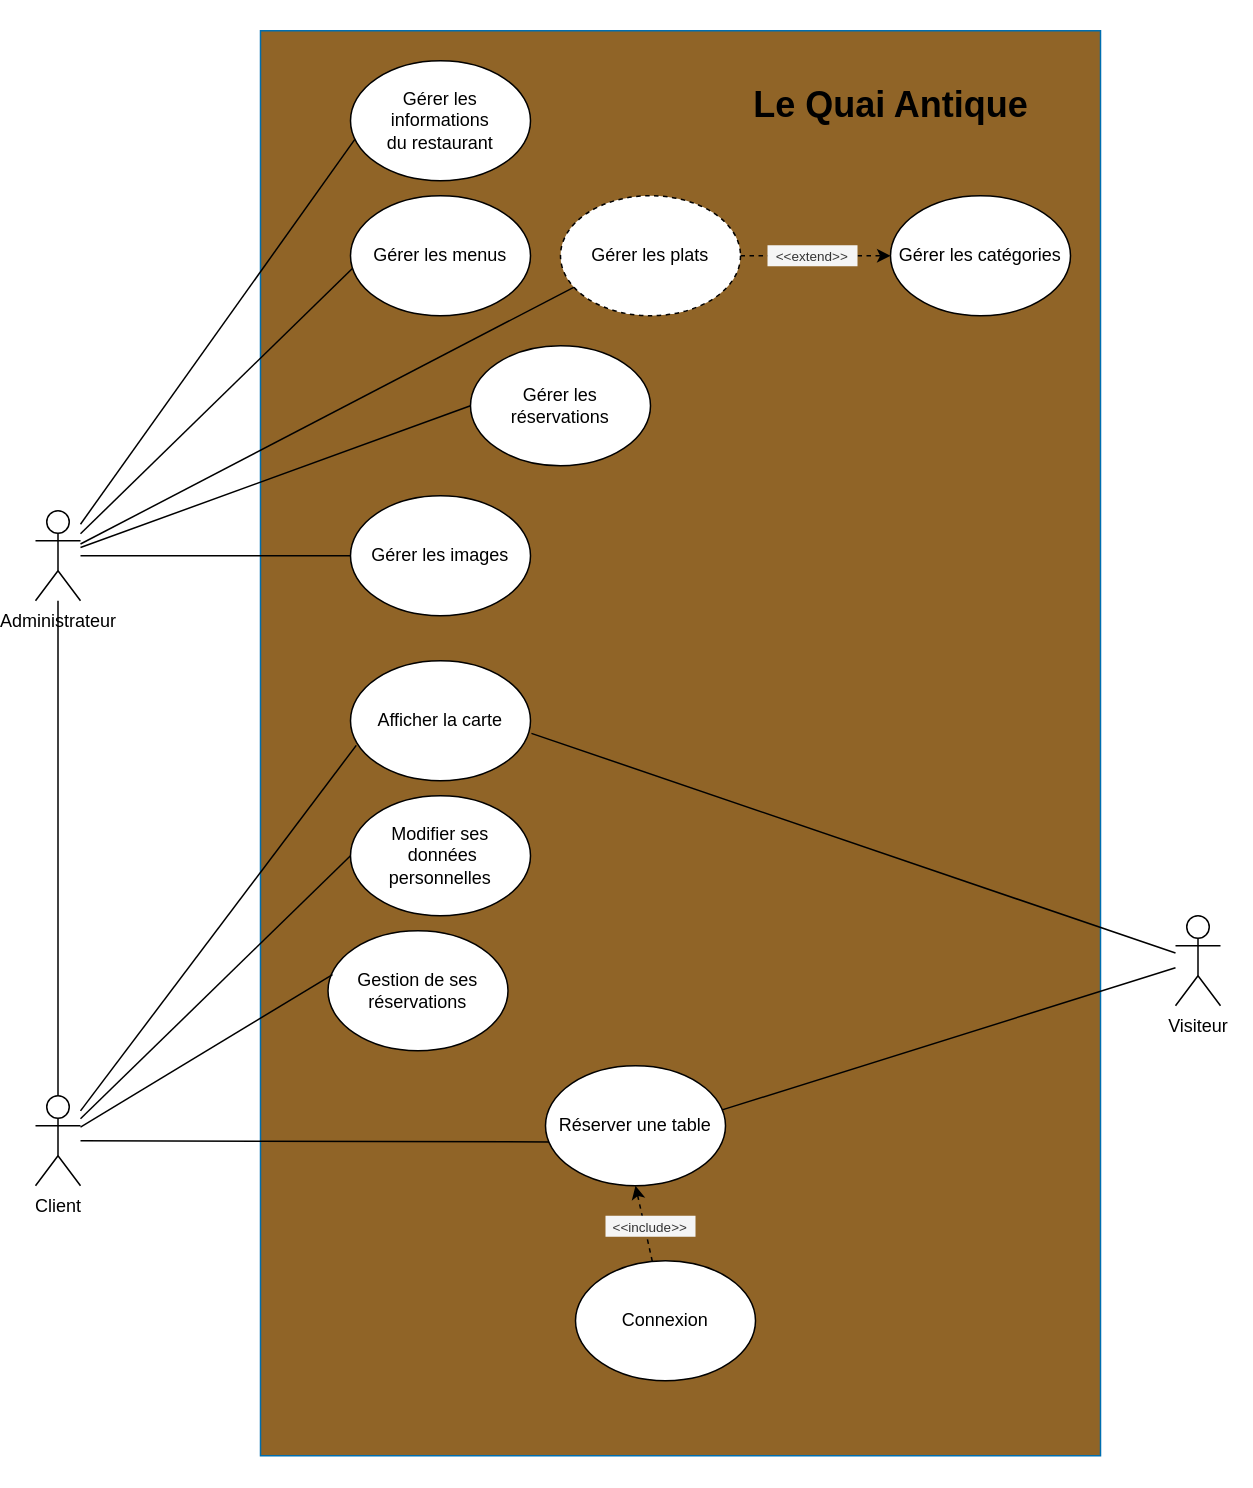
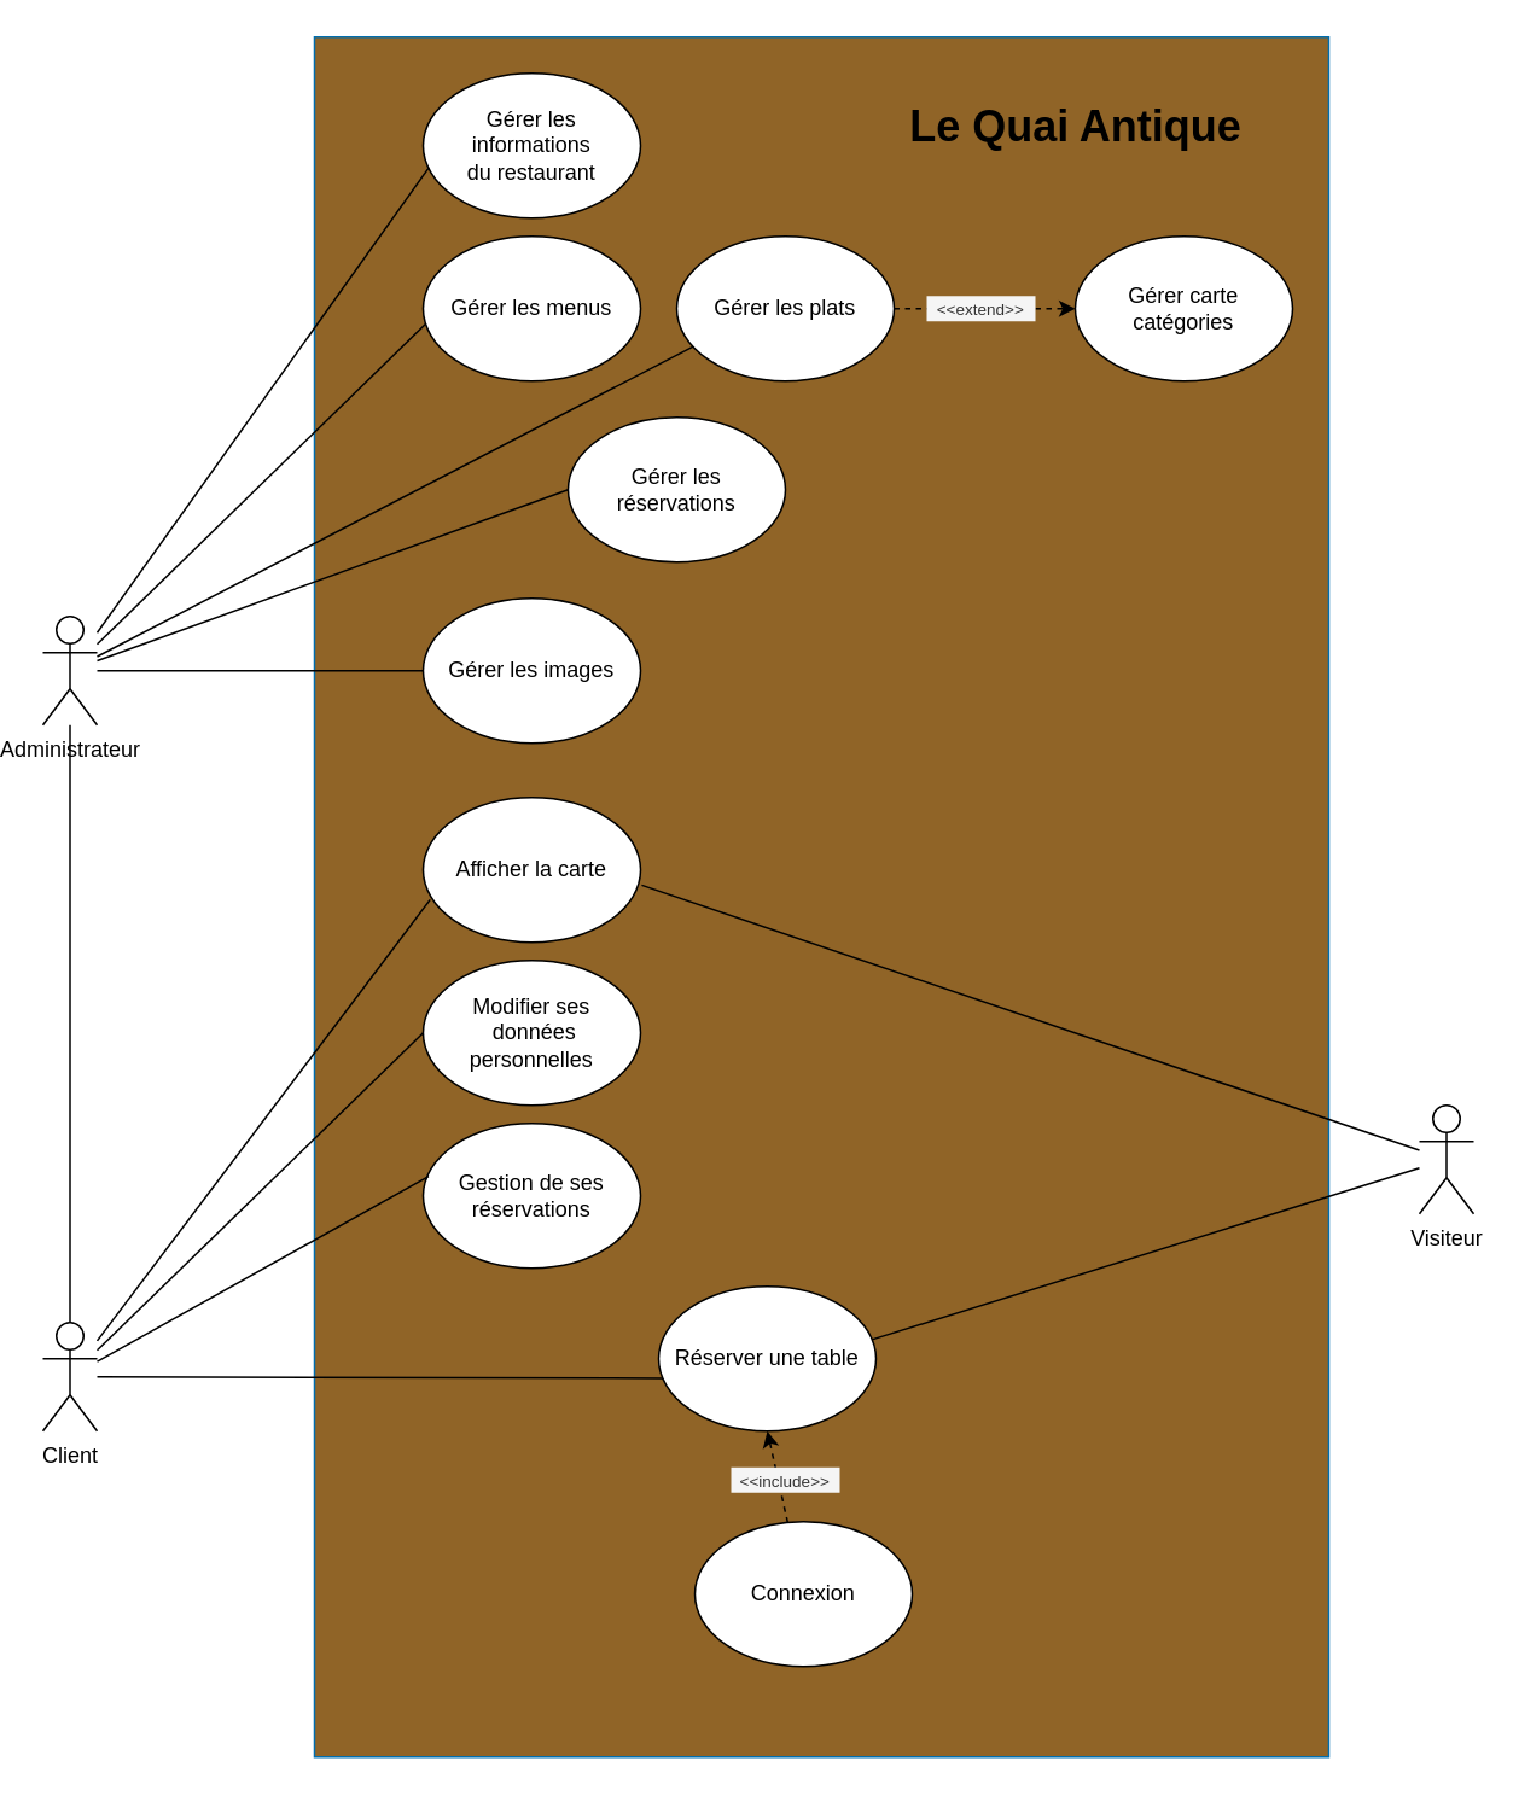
- <mxCell id="30" value="Gérer les plats" style="ellipse;whiteSpace=wrap;html=1;dashed=1;" vertex="1" parent="1"><mxGeometry x="370" y="130" width="120" height="80" as="geometry" /></mxCell>
+ <mxCell id="30" value="Gérer les plats" style="ellipse;whiteSpace=wrap;html=1;" vertex="1" parent="1"><mxGeometry x="370" y="130" width="120" height="80" as="geometry" /></mxCell>
- <mxCell id="25" value="Gérer les catégories" style="ellipse;whiteSpace=wrap;html=1;" vertex="1" parent="1"><mxGeometry x="590" y="130" width="120" height="80" as="geometry" /></mxCell>
+ <mxCell id="25" value="Gérer carte catégories" style="ellipse;whiteSpace=wrap;html=1;" vertex="1" parent="1"><mxGeometry x="590" y="130" width="120" height="80" as="geometry" /></mxCell>
- <mxCell id="17" value="Gestion de ses réservations" style="ellipse;whiteSpace=wrap;html=1;" vertex="1" parent="1"><mxGeometry x="215" y="620" width="120" height="80" as="geometry" /></mxCell>
+ <mxCell id="17" value="Gestion de ses réservations" style="ellipse;whiteSpace=wrap;html=1;" vertex="1" parent="1"><mxGeometry x="230" y="620" width="120" height="80" as="geometry" /></mxCell>
